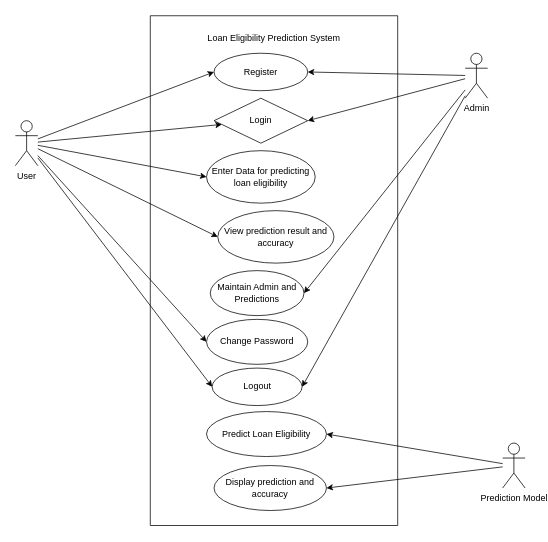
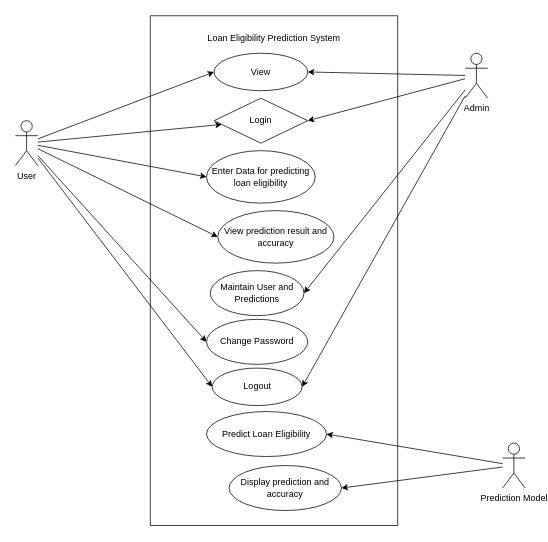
- <mxCell id="15" value="Register" style="ellipse;whiteSpace=wrap;html=1;" parent="13" vertex="1"><mxGeometry x="85" y="50" width="125" height="50" as="geometry" /></mxCell>
+ <mxCell id="15" value="View" style="ellipse;whiteSpace=wrap;html=1;" parent="13" vertex="1"><mxGeometry x="85" y="50" width="125" height="50" as="geometry" /></mxCell>
- <mxCell id="17" value="Maintain Admin and Predictions" style="ellipse;whiteSpace=wrap;html=1;" parent="13" vertex="1"><mxGeometry x="80" y="340" width="125" height="60" as="geometry" /></mxCell>
+ <mxCell id="17" value="Maintain User and Predictions" style="ellipse;whiteSpace=wrap;html=1;" parent="13" vertex="1"><mxGeometry x="80" y="340" width="125" height="60" as="geometry" /></mxCell>
- <mxCell id="20" value="Display prediction and accuracy" style="ellipse;whiteSpace=wrap;html=1;" parent="13" vertex="1"><mxGeometry x="85" y="600" width="150" height="60" as="geometry" /></mxCell>
+ <mxCell id="20" value="Display prediction and accuracy" style="ellipse;whiteSpace=wrap;html=1;" parent="13" vertex="1"><mxGeometry x="105" y="600" width="150" height="60" as="geometry" /></mxCell>
